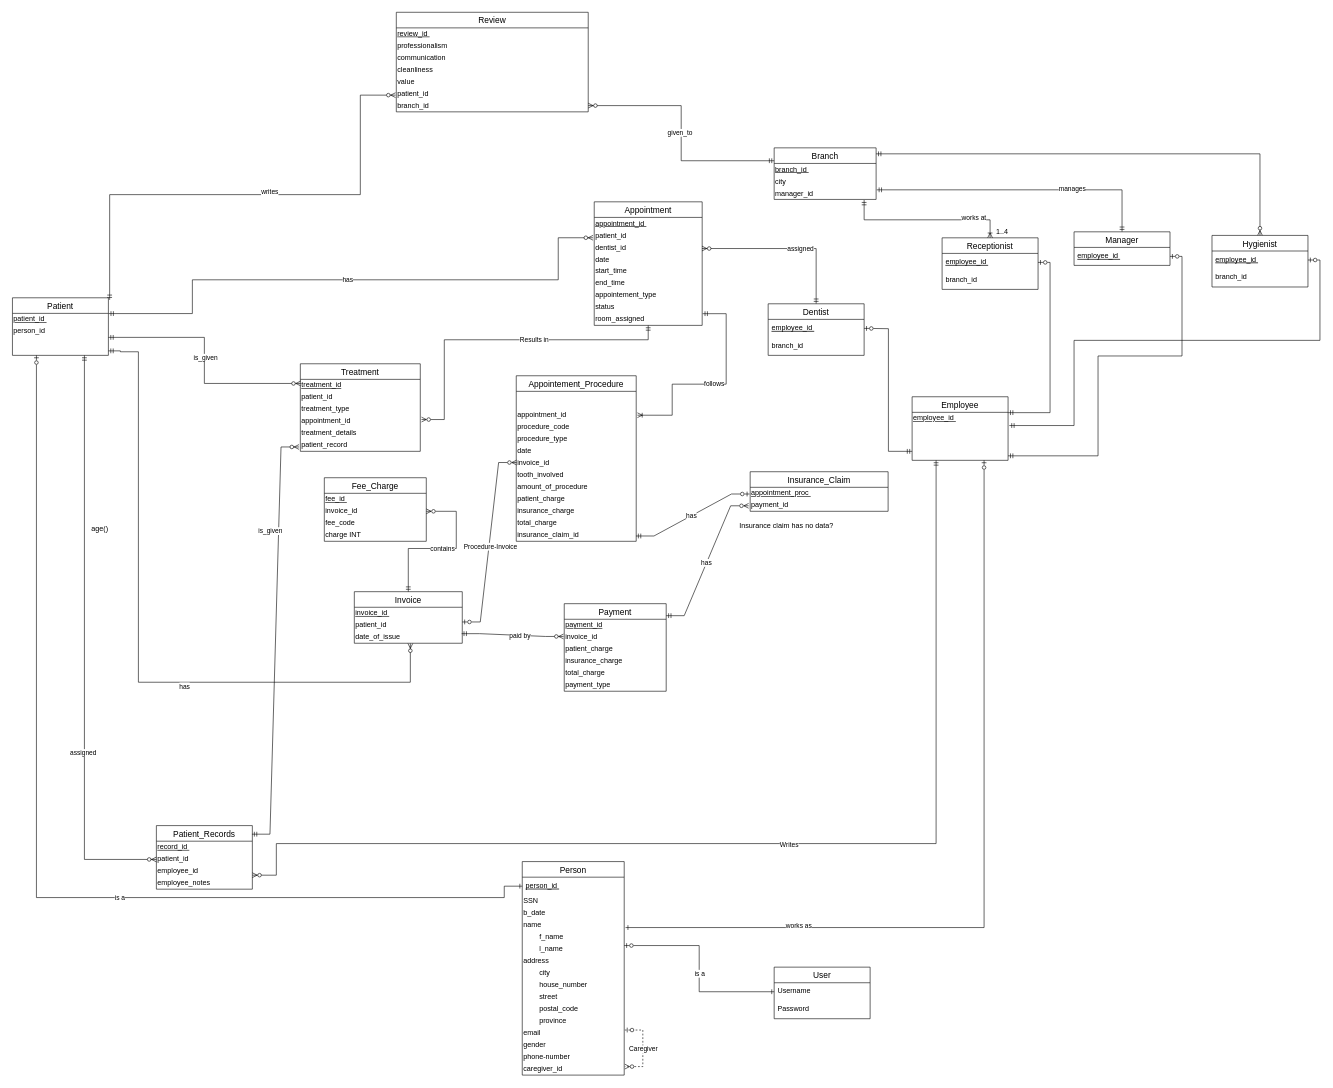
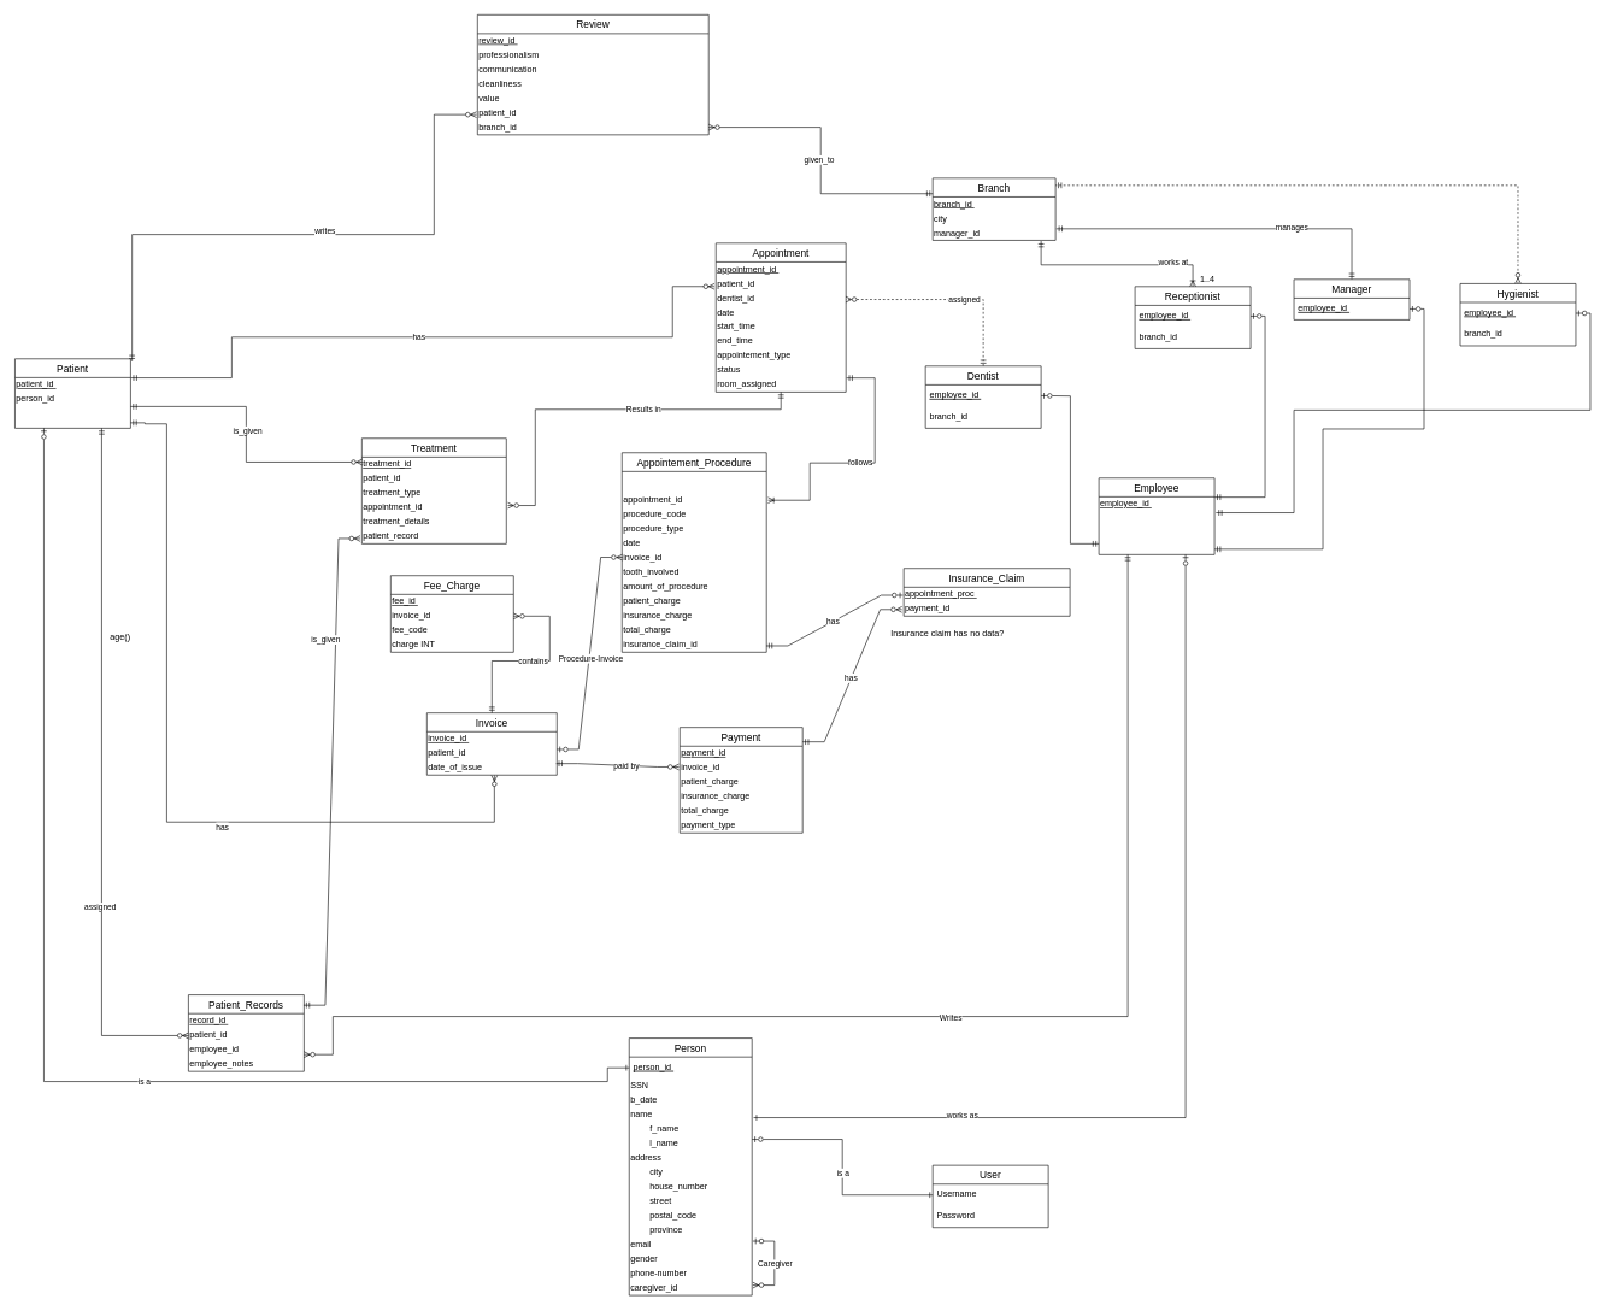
- <mxCell id="153" style="edgeStyle=orthogonalEdgeStyle;rounded=0;orthogonalLoop=1;jettySize=auto;html=1;exitX=0.5;exitY=0;exitDx=0;exitDy=0;entryX=1;entryY=0.116;entryDx=0;entryDy=0;entryPerimeter=0;startArrow=ERzeroToMany;startFill=1;endArrow=ERmandOne;endFill=0;" edge="1" parent="1" source="154" target="2"><mxGeometry relative="1" as="geometry" /></mxCell>
+ <mxCell id="153" style="edgeStyle=orthogonalEdgeStyle;rounded=0;orthogonalLoop=1;jettySize=auto;html=1;exitX=0.5;exitY=0;exitDx=0;exitDy=0;entryX=1;entryY=0.116;entryDx=0;entryDy=0;entryPerimeter=0;startArrow=ERzeroToMany;startFill=1;endArrow=ERmandOne;endFill=0;dashed=1;" edge="1" parent="1" source="154" target="2"><mxGeometry relative="1" as="geometry" /></mxCell>
- <mxCell id="104" value="" style="fontSize=12;html=1;endArrow=ERzeroToMany;startArrow=ERmandOne;rounded=0;exitX=0.5;exitY=0;exitDx=0;exitDy=0;edgeStyle=orthogonalEdgeStyle;entryX=0.998;entryY=0.593;entryDx=0;entryDy=0;entryPerimeter=0;" edge="1" parent="1" source="137" target="9"><mxGeometry width="100" height="100" relative="1" as="geometry"><mxPoint x="1280" y="547" as="sourcePoint" /><mxPoint x="1150" y="446" as="targetPoint" /><Array as="points"><mxPoint x="1360" y="414" /></Array></mxGeometry></mxCell>
+ <mxCell id="104" value="" style="fontSize=12;html=1;endArrow=ERzeroToMany;startArrow=ERmandOne;rounded=0;exitX=0.5;exitY=0;exitDx=0;exitDy=0;edgeStyle=orthogonalEdgeStyle;entryX=0.998;entryY=0.593;entryDx=0;entryDy=0;entryPerimeter=0;dashed=1;" edge="1" parent="1" source="137" target="9"><mxGeometry width="100" height="100" relative="1" as="geometry"><mxPoint x="1280" y="547" as="sourcePoint" /><mxPoint x="1150" y="446" as="targetPoint" /><Array as="points"><mxPoint x="1360" y="414" /></Array></mxGeometry></mxCell>
- <mxCell id="127" value="" style="edgeStyle=entityRelationEdgeStyle;fontSize=12;html=1;endArrow=ERzeroToMany;startArrow=ERzeroToOne;rounded=0;entryX=1.006;entryY=0.29;entryDx=0;entryDy=0;entryPerimeter=0;exitX=1.006;exitY=0.243;exitDx=0;exitDy=0;exitPerimeter=0;dashed=1;" edge="1" parent="111" source="124" target="129"><mxGeometry width="100" height="100" relative="1" as="geometry"><mxPoint x="230.0" y="313.29" as="sourcePoint" /><mxPoint x="233.74" y="338.71" as="targetPoint" /></mxGeometry></mxCell>
+ <mxCell id="127" value="" style="edgeStyle=entityRelationEdgeStyle;fontSize=12;html=1;endArrow=ERzeroToMany;startArrow=ERzeroToOne;rounded=0;entryX=1.006;entryY=0.29;entryDx=0;entryDy=0;entryPerimeter=0;exitX=1.006;exitY=0.243;exitDx=0;exitDy=0;exitPerimeter=0;" edge="1" parent="111" source="124" target="129"><mxGeometry width="100" height="100" relative="1" as="geometry"><mxPoint x="230.0" y="313.29" as="sourcePoint" /><mxPoint x="233.74" y="338.71" as="targetPoint" /></mxGeometry></mxCell>
